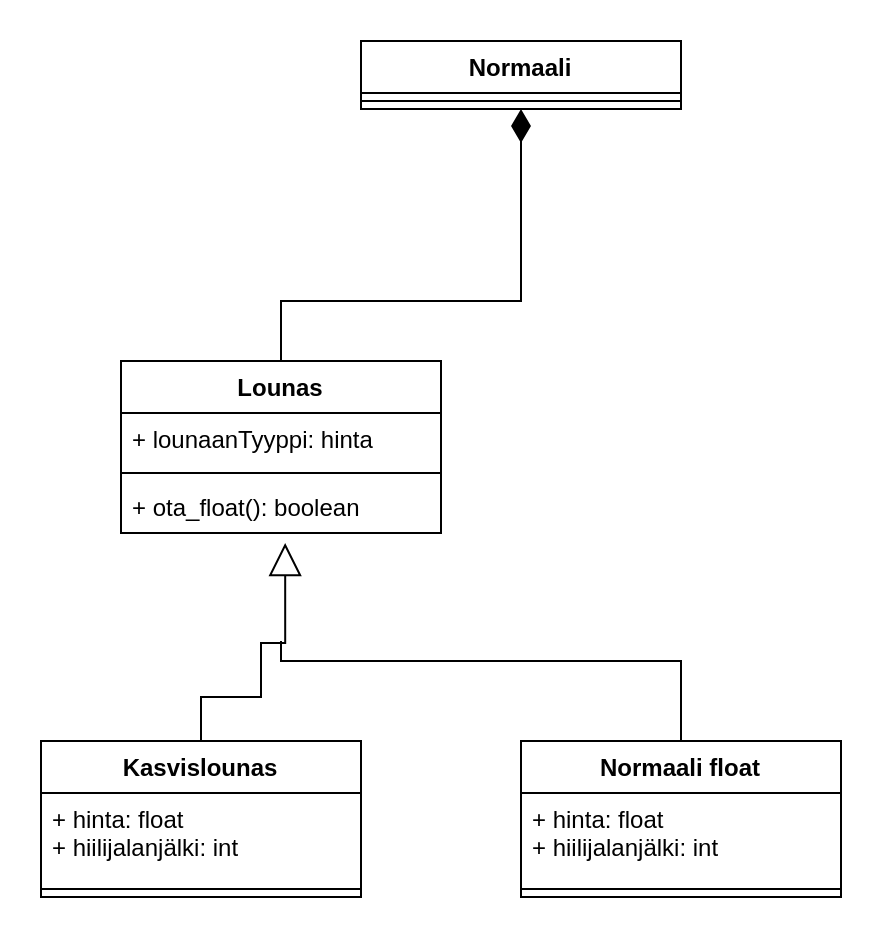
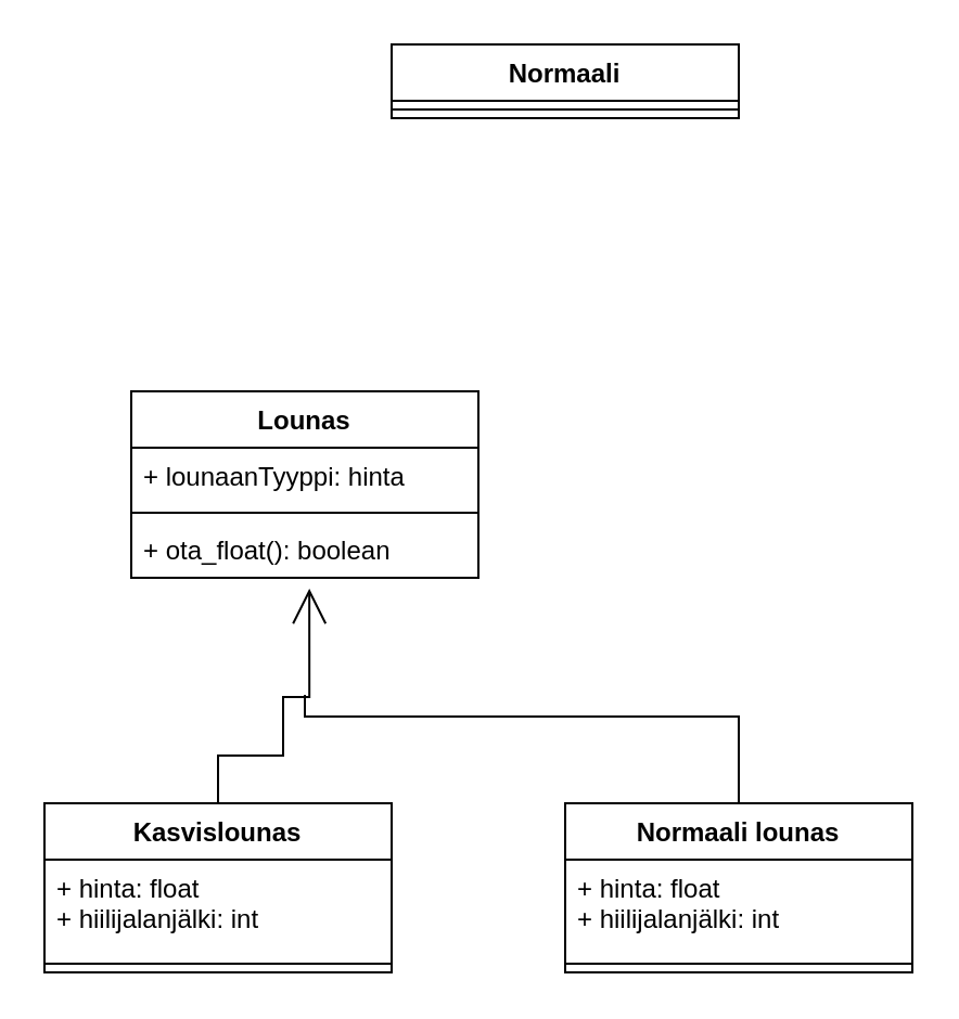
- <mxCell id="4" style="edgeStyle=orthogonalEdgeStyle;rounded=0;orthogonalLoop=1;jettySize=auto;html=1;entryX=0.5;entryY=1;entryDx=0;entryDy=0;endArrow=diamondThin;endFill=1;endSize=14;" edge="1" parent="1" source="5" target="2"><mxGeometry relative="1" as="geometry"><mxPoint x="260" y="84.004" as="targetPoint" /><Array as="points"><mxPoint x="140" y="150" /><mxPoint x="260" y="150" /></Array></mxGeometry></mxCell>
- <mxCell id="9" style="edgeStyle=orthogonalEdgeStyle;rounded=0;orthogonalLoop=1;jettySize=auto;html=1;entryX=0.513;entryY=1.192;entryDx=0;entryDy=0;entryPerimeter=0;endArrow=block;endFill=0;endSize=14;" edge="1" parent="1" source="10" target="8"><mxGeometry relative="1" as="geometry"><Array as="points"><mxPoint x="100" y="348" /><mxPoint x="130" y="348" /><mxPoint x="130" y="321" /></Array></mxGeometry></mxCell>
+ <mxCell id="9" style="edgeStyle=orthogonalEdgeStyle;rounded=0;orthogonalLoop=1;jettySize=auto;html=1;entryX=0.513;entryY=1.192;entryDx=0;entryDy=0;entryPerimeter=0;endArrow=open;endFill=0;endSize=14;" edge="1" parent="1" source="10" target="8"><mxGeometry relative="1" as="geometry"><Array as="points"><mxPoint x="100" y="348" /><mxPoint x="130" y="348" /><mxPoint x="130" y="321" /></Array></mxGeometry></mxCell>
- <mxCell id="14" value="Normaali float&#10;" style="swimlane;fontStyle=1;align=center;verticalAlign=top;childLayout=stackLayout;horizontal=1;startSize=26;horizontalStack=0;resizeParent=1;resizeParentMax=0;resizeLast=0;collapsible=1;marginBottom=0;" vertex="1" parent="1"><mxGeometry x="260" y="370" width="160" height="78" as="geometry" /></mxCell>
+ <mxCell id="14" value="Normaali lounas&#10;" style="swimlane;fontStyle=1;align=center;verticalAlign=top;childLayout=stackLayout;horizontal=1;startSize=26;horizontalStack=0;resizeParent=1;resizeParentMax=0;resizeLast=0;collapsible=1;marginBottom=0;" vertex="1" parent="1"><mxGeometry x="260" y="370" width="160" height="78" as="geometry" /></mxCell>
